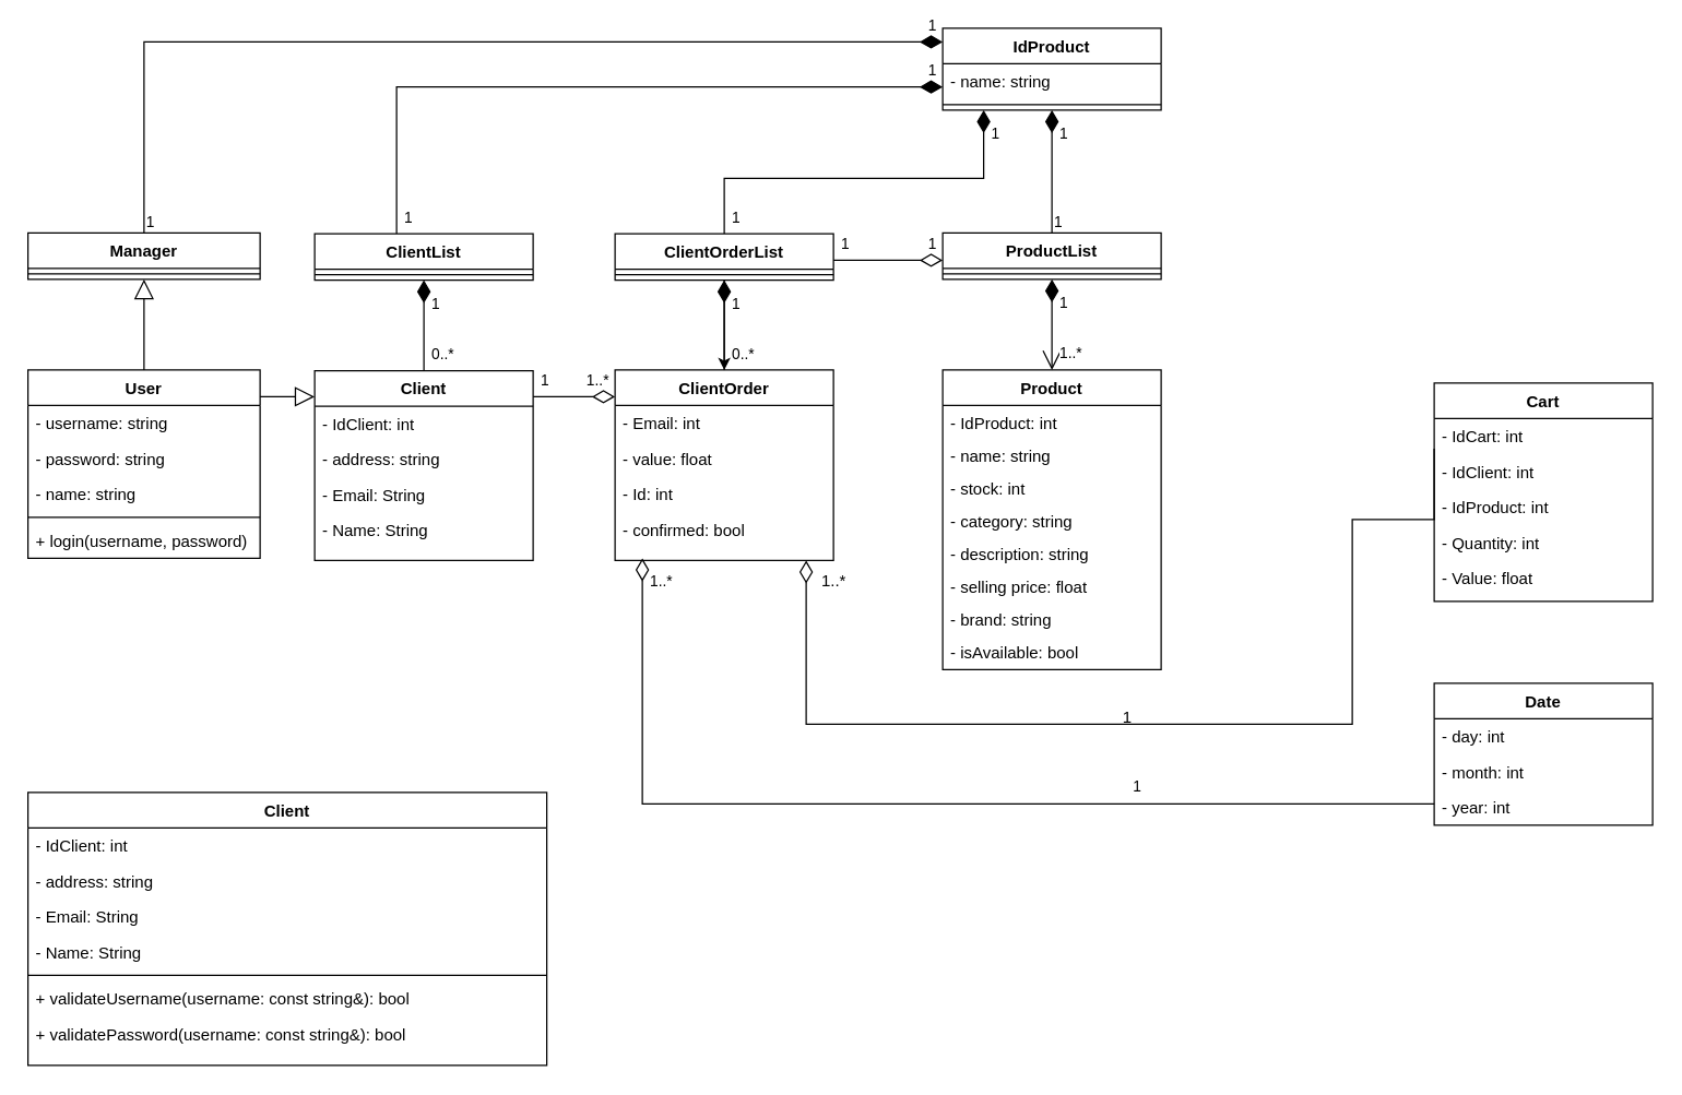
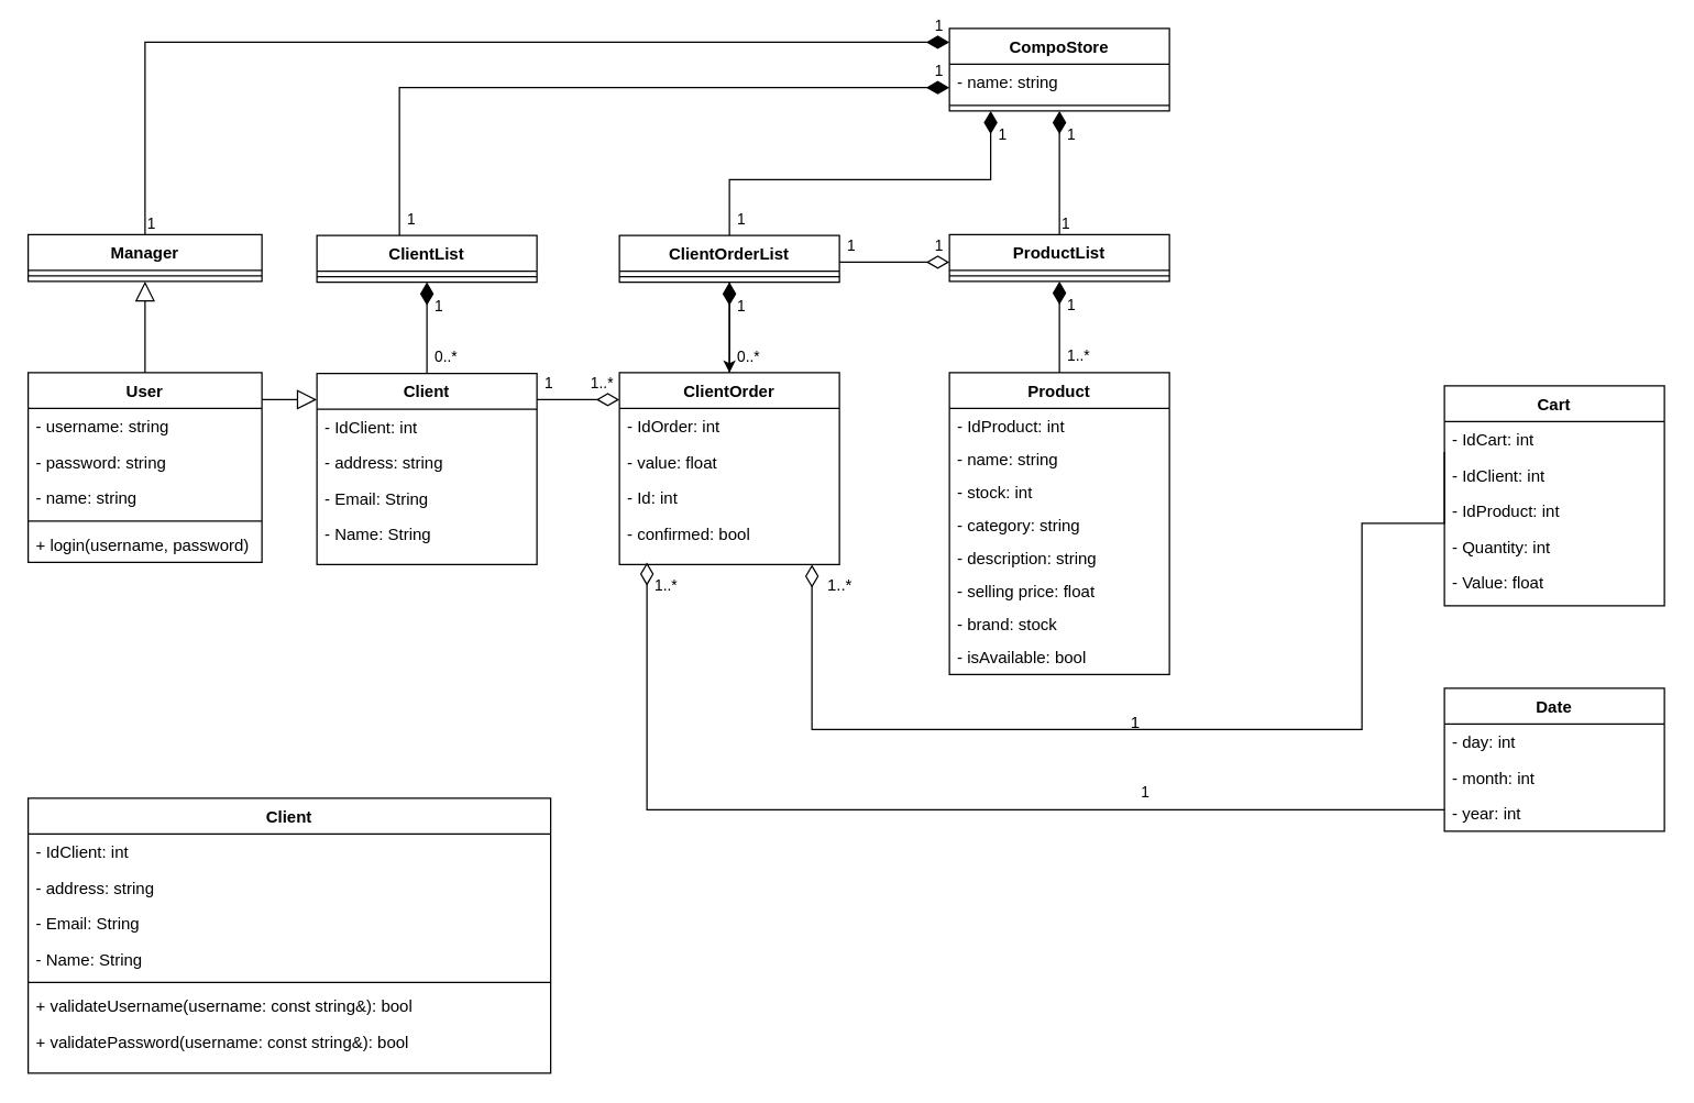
- <mxCell id="2" value="IdProduct&#10;" style="swimlane;fontStyle=1;align=center;verticalAlign=top;childLayout=stackLayout;horizontal=1;startSize=26;horizontalStack=0;resizeParent=1;resizeLast=0;collapsible=1;marginBottom=0;rounded=0;shadow=0;strokeWidth=1;" parent="1" vertex="1"><mxGeometry x="690" y="20" width="160" height="60" as="geometry"><mxRectangle x="220" y="120" width="160" height="26" as="alternateBounds" /></mxGeometry></mxCell>
+ <mxCell id="2" value="CompoStore&#10;" style="swimlane;fontStyle=1;align=center;verticalAlign=top;childLayout=stackLayout;horizontal=1;startSize=26;horizontalStack=0;resizeParent=1;resizeLast=0;collapsible=1;marginBottom=0;rounded=0;shadow=0;strokeWidth=1;" parent="1" vertex="1"><mxGeometry x="690" y="20" width="160" height="60" as="geometry"><mxRectangle x="220" y="120" width="160" height="26" as="alternateBounds" /></mxGeometry></mxCell>
- <mxCell id="18" value="" style="endArrow=open;endSize=12;startArrow=diamondThin;startSize=14;startFill=1;edgeStyle=orthogonalEdgeStyle;rounded=0;shadow=0;html=1;endFill=0;" parent="1" source="5" target="9" edge="1"><mxGeometry relative="1" as="geometry"><mxPoint x="850" y="170" as="sourcePoint" /><mxPoint x="1010" y="170" as="targetPoint" /></mxGeometry></mxCell>
+ <mxCell id="18" value="" style="endArrow=none;endSize=12;startArrow=diamondThin;startSize=14;startFill=1;edgeStyle=orthogonalEdgeStyle;rounded=0;shadow=0;html=1;endFill=0;" parent="1" source="5" target="9" edge="1"><mxGeometry relative="1" as="geometry"><mxPoint x="850" y="170" as="sourcePoint" /><mxPoint x="1010" y="170" as="targetPoint" /></mxGeometry></mxCell>
- <mxCell id="39" value="- Email: int" style="text;align=left;verticalAlign=top;spacingLeft=4;spacingRight=4;overflow=hidden;rotatable=0;points=[[0,0.5],[1,0.5]];portConstraint=eastwest;rounded=0;shadow=0;html=0;" parent="38" vertex="1"><mxGeometry y="26" width="160" height="26" as="geometry" /></mxCell>
+ <mxCell id="39" value="- IdOrder: int" style="text;align=left;verticalAlign=top;spacingLeft=4;spacingRight=4;overflow=hidden;rotatable=0;points=[[0,0.5],[1,0.5]];portConstraint=eastwest;rounded=0;shadow=0;html=0;" parent="38" vertex="1"><mxGeometry y="26" width="160" height="26" as="geometry" /></mxCell>
- <mxCell id="16" value="- brand: string" style="text;align=left;verticalAlign=top;spacingLeft=4;spacingRight=4;overflow=hidden;rotatable=0;points=[[0,0.5],[1,0.5]];portConstraint=eastwest;rounded=0;shadow=0;html=0;" parent="9" vertex="1"><mxGeometry y="170" width="160" height="24" as="geometry" /></mxCell>
+ <mxCell id="16" value="- brand: stock" style="text;align=left;verticalAlign=top;spacingLeft=4;spacingRight=4;overflow=hidden;rotatable=0;points=[[0,0.5],[1,0.5]];portConstraint=eastwest;rounded=0;shadow=0;html=0;" parent="9" vertex="1"><mxGeometry y="170" width="160" height="24" as="geometry" /></mxCell>
